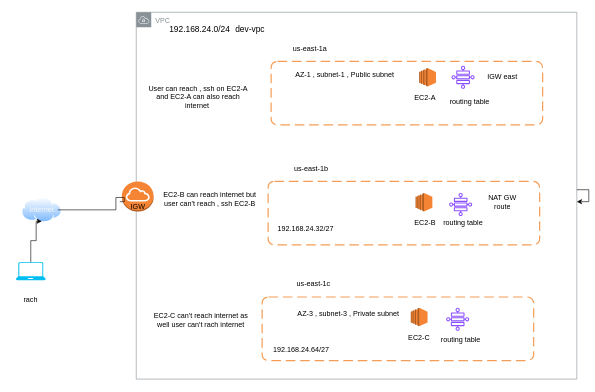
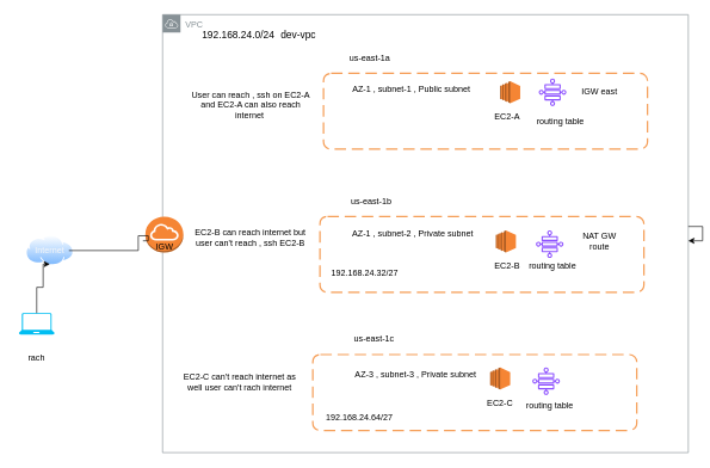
- <mxCell id="32" value="User can reach , ssh on EC2-A and EC2-A can also reach internet&amp;nbsp;" style="text;html=1;align=center;verticalAlign=middle;whiteSpace=wrap;rounded=0;" vertex="1" parent="1"><mxGeometry x="243.75" y="140" width="170.5" height="41.25" as="geometry" /></mxCell>
+ <mxCell id="32" value="User can reach , ssh on EC2-A and EC2-A can also reach internet&amp;nbsp;" style="text;html=1;align=center;verticalAlign=middle;whiteSpace=wrap;rounded=0;" vertex="1" parent="1"><mxGeometry x="263.75" y="125" width="170.5" height="41.25" as="geometry" /></mxCell>
+ <mxCell id="13" value="AZ-1 , subnet-2 , Private subnet" style="text;html=1;align=center;verticalAlign=middle;whiteSpace=wrap;rounded=0;" vertex="1" parent="1"><mxGeometry x="460" y="311" width="232" height="30" as="geometry" /></mxCell>
